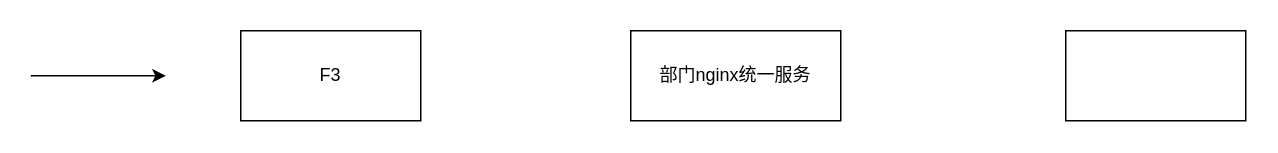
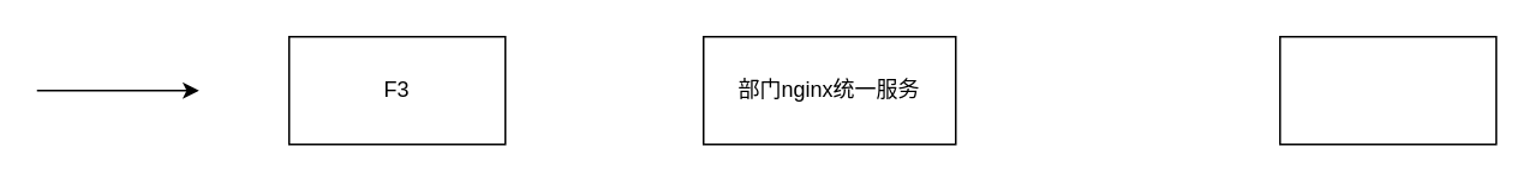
- <mxCell id="3" value="部门nginx统一服务" style="rounded=0;whiteSpace=wrap;html=1;" vertex="1" parent="1"><mxGeometry x="420" y="20" width="140" height="60" as="geometry" /></mxCell>
+ <mxCell id="3" value="部门nginx统一服务" style="rounded=0;whiteSpace=wrap;html=1;" vertex="1" parent="1"><mxGeometry x="390" y="20" width="140" height="60" as="geometry" /></mxCell>
